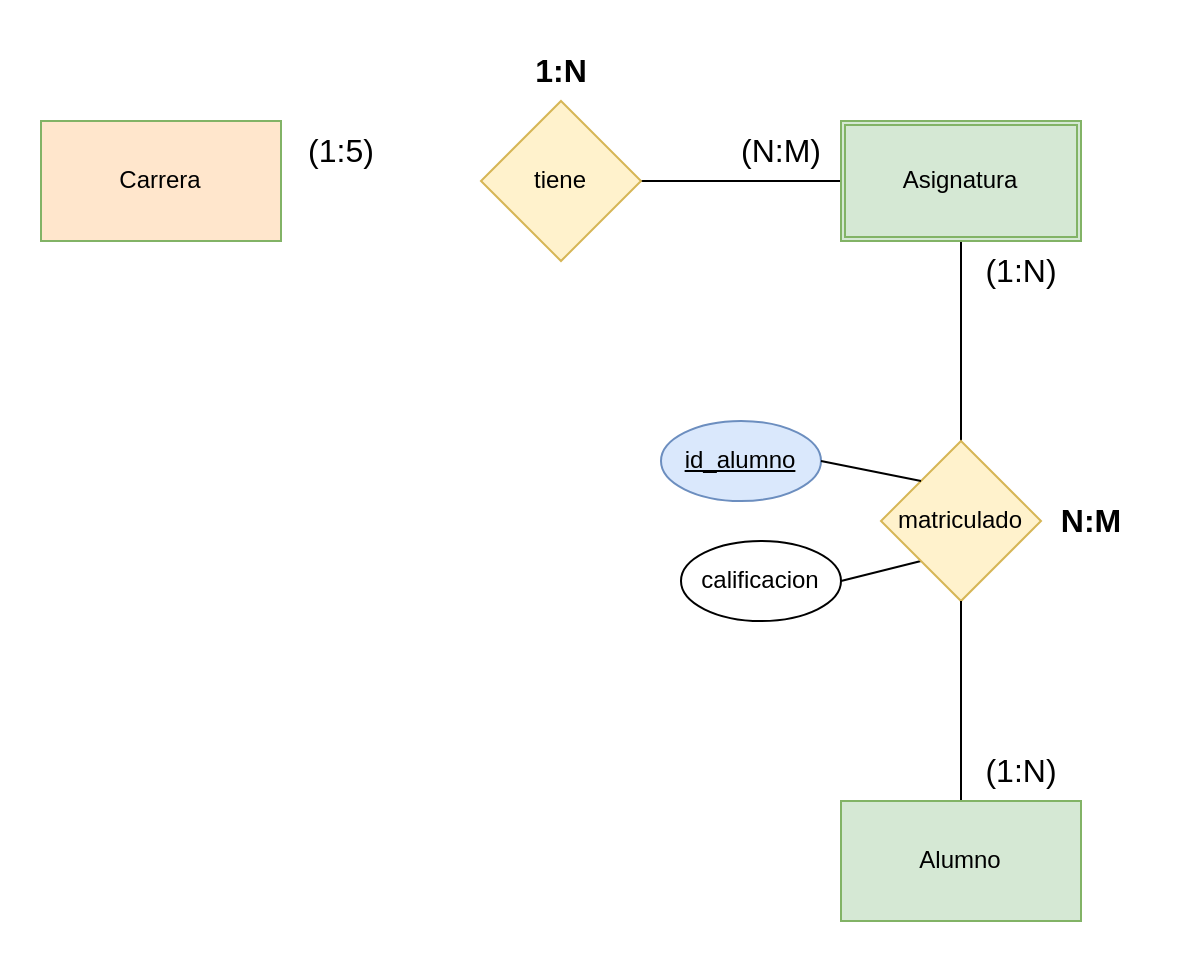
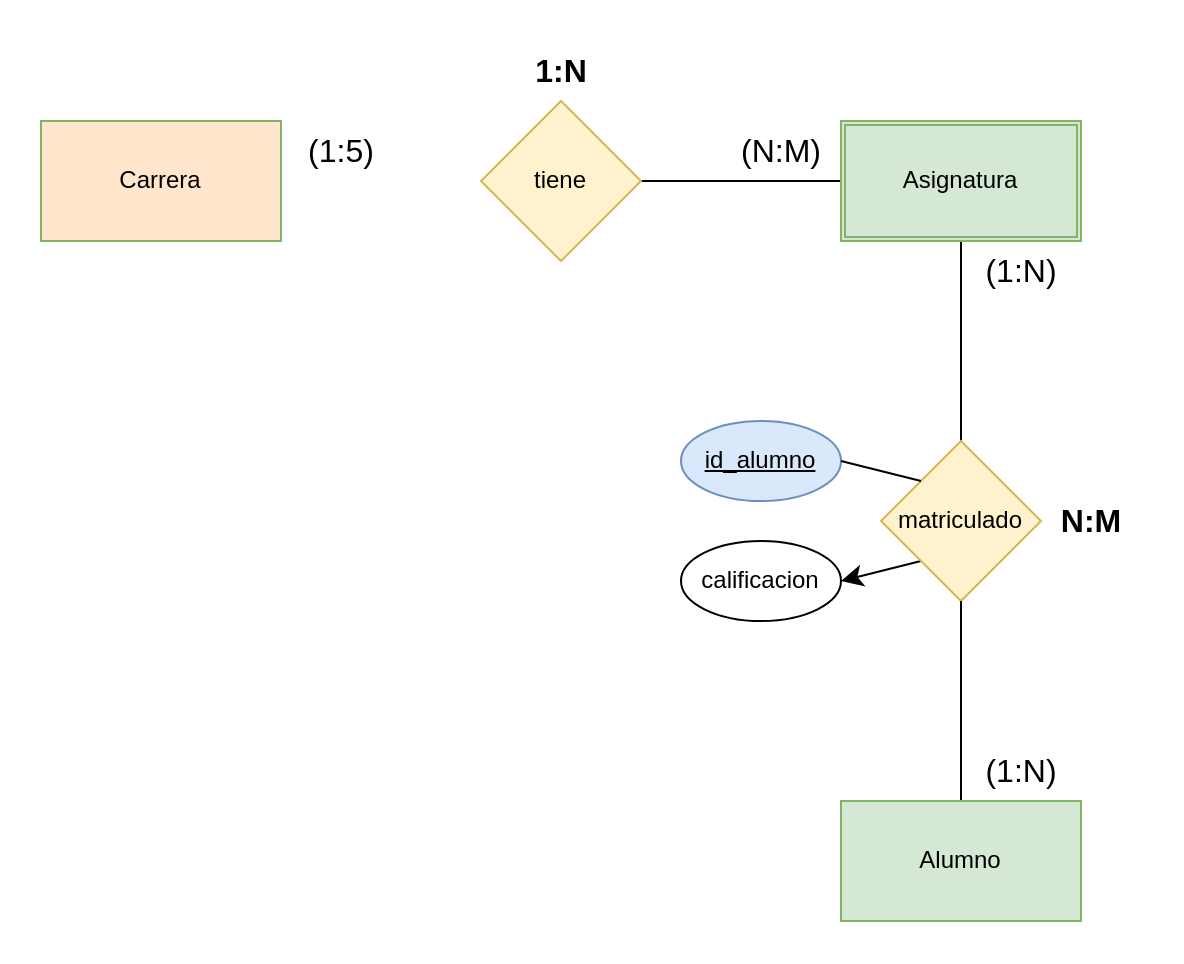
- <mxCell id="17" value="id_alumno" style="ellipse;whiteSpace=wrap;html=1;fillColor=#dae8fc;strokeColor=#6c8ebf;fontStyle=4" vertex="1" parent="1"><mxGeometry x="330" y="210" width="80" height="40" as="geometry" /></mxCell>
+ <mxCell id="17" value="id_alumno" style="ellipse;whiteSpace=wrap;html=1;fillColor=#dae8fc;strokeColor=#6c8ebf;fontStyle=4" vertex="1" parent="1"><mxGeometry x="340" y="210" width="80" height="40" as="geometry" /></mxCell>
- <mxCell id="10" style="edgeStyle=none;curved=1;rounded=0;orthogonalLoop=1;jettySize=auto;html=1;exitX=0;exitY=1;exitDx=0;exitDy=0;entryX=1;entryY=0.5;entryDx=0;entryDy=0;fontSize=12;startSize=8;endSize=8;endArrow=none;startFill=0;" edge="1" parent="1" source="11" target="18"><mxGeometry relative="1" as="geometry" /></mxCell>
+ <mxCell id="10" style="edgeStyle=none;curved=1;rounded=0;orthogonalLoop=1;jettySize=auto;html=1;exitX=0;exitY=1;exitDx=0;exitDy=0;entryX=1;entryY=0.5;entryDx=0;entryDy=0;fontSize=12;startSize=8;endSize=8;endArrow=classic;startFill=0;" edge="1" parent="1" source="11" target="18"><mxGeometry relative="1" as="geometry" /></mxCell>
